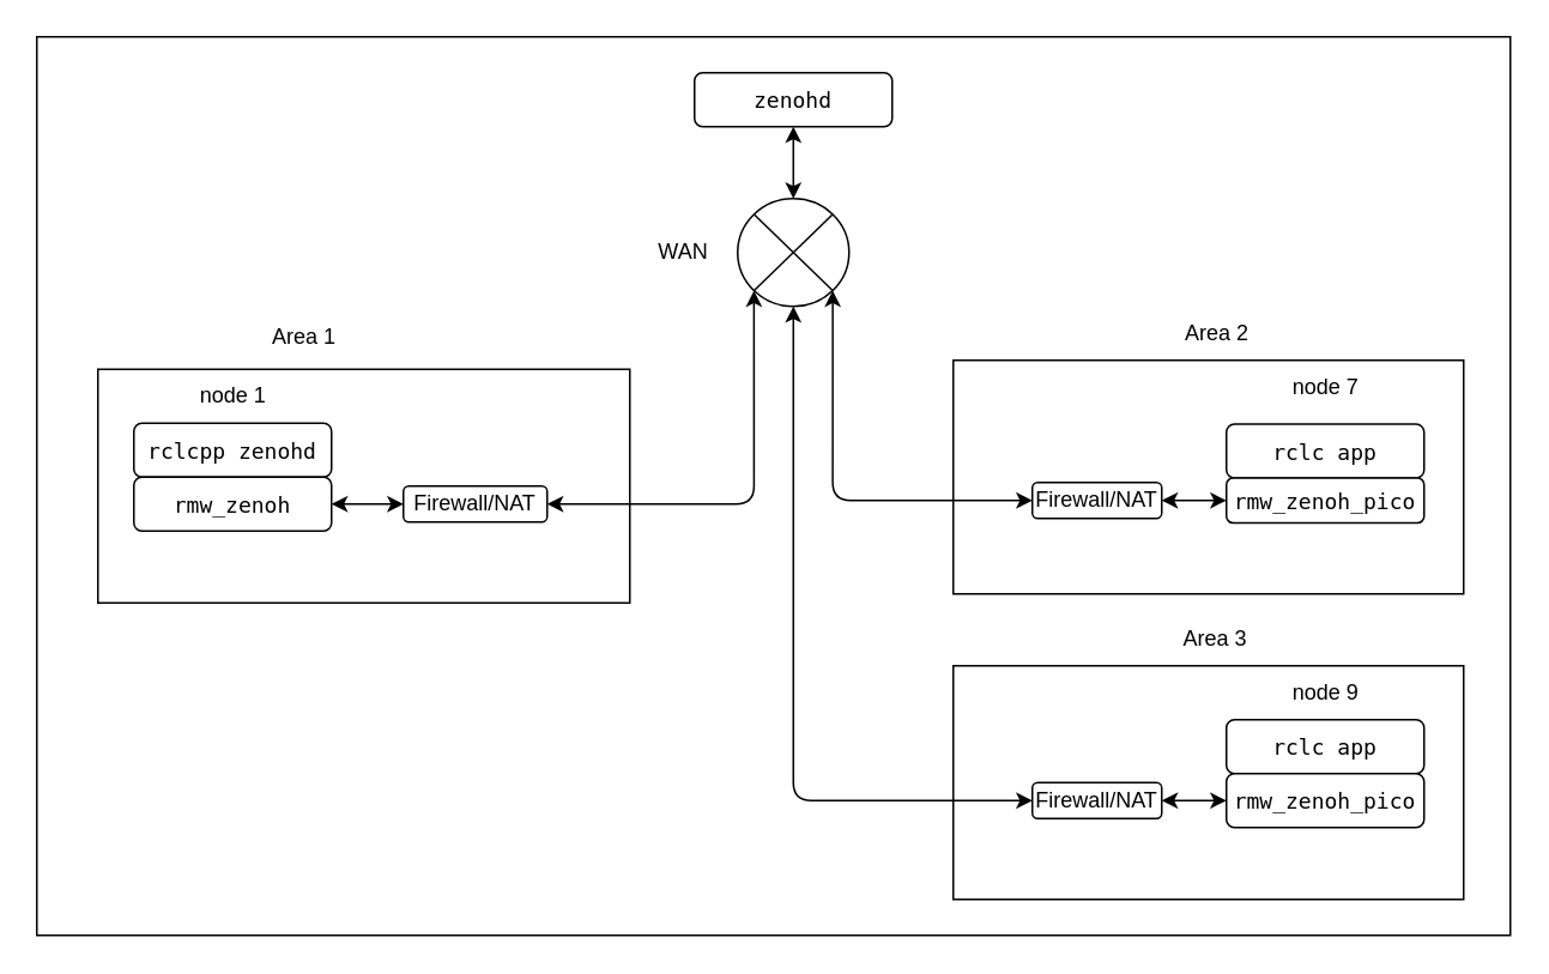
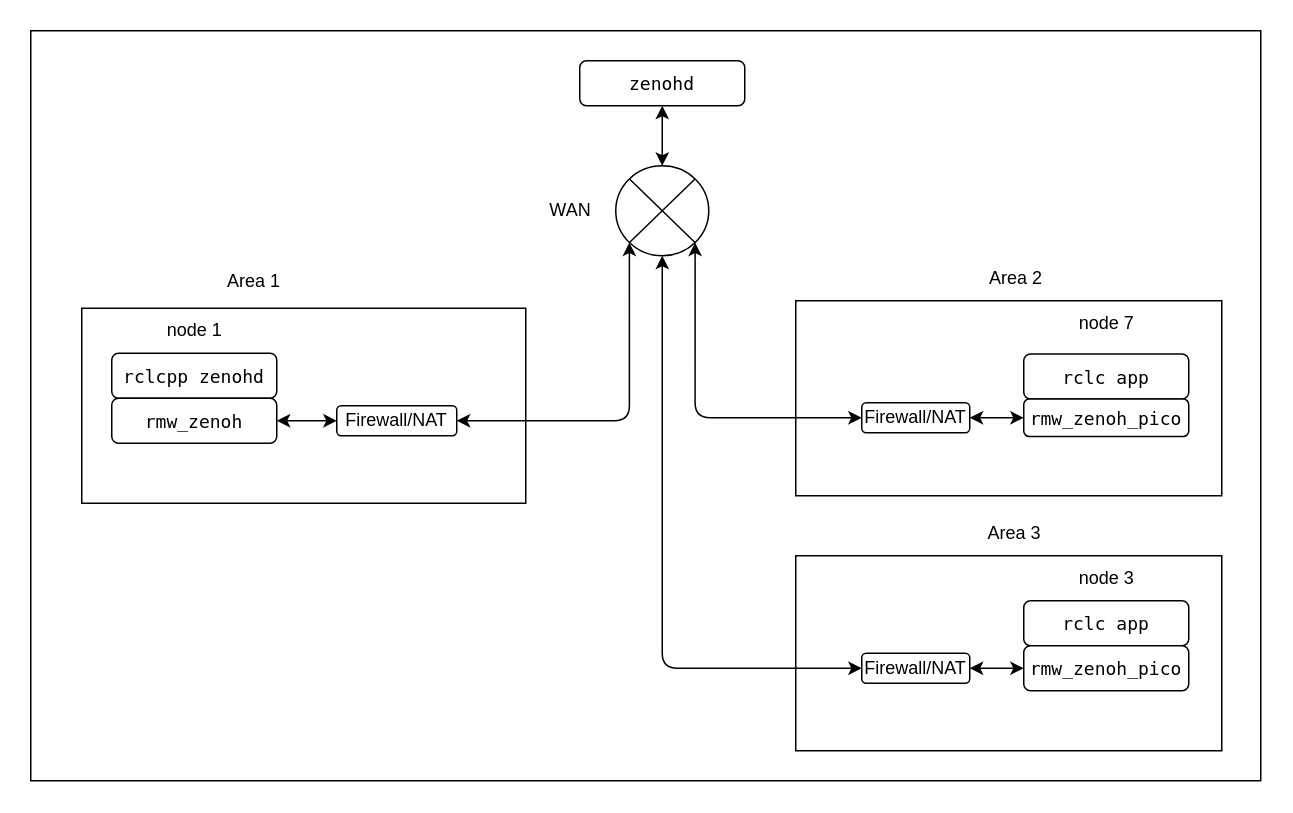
- <mxCell id="16" value="node 9" style="text;html=1;align=center;verticalAlign=middle;resizable=0;points=[];autosize=1;strokeColor=none;fillColor=none;" parent="1" vertex="1"><mxGeometry x="707" y="370" width="60" height="30" as="geometry" /></mxCell>
+ <mxCell id="16" value="node 3" style="text;html=1;align=center;verticalAlign=middle;resizable=0;points=[];autosize=1;strokeColor=none;fillColor=none;" parent="1" vertex="1"><mxGeometry x="707" y="370" width="60" height="30" as="geometry" /></mxCell>
